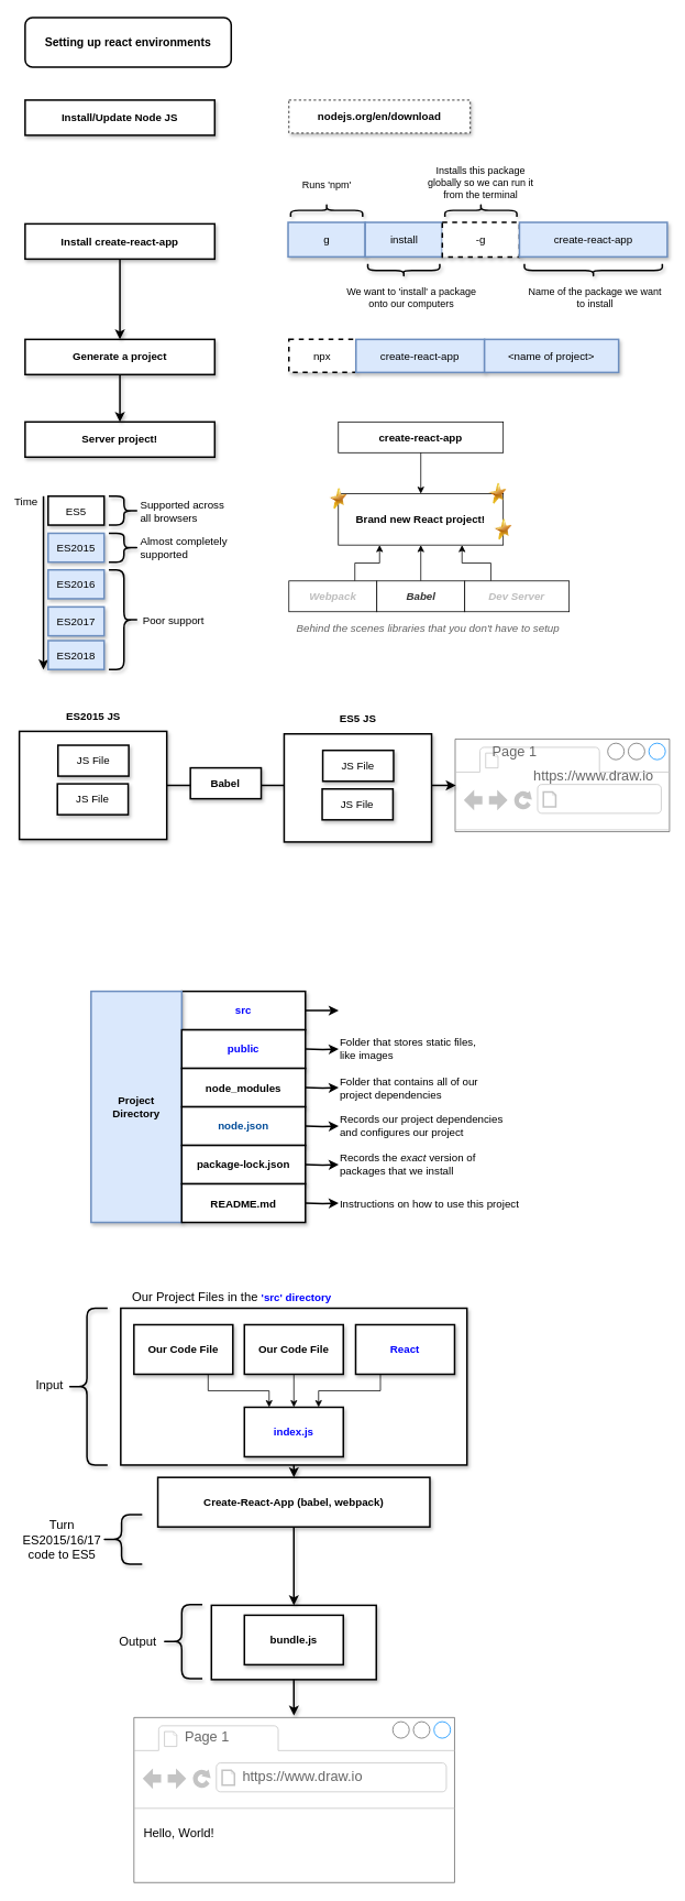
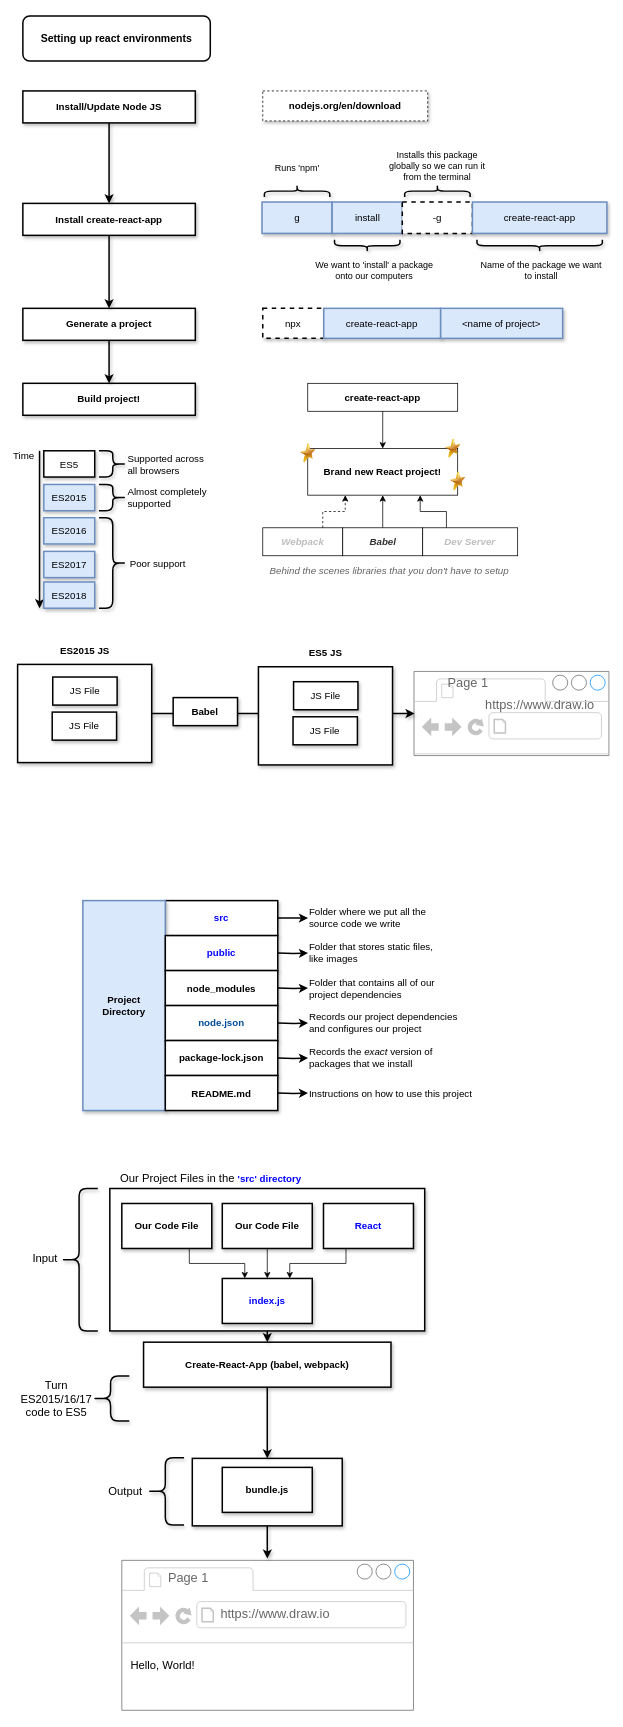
+ <mxCell id="20" style="edgeStyle=orthogonalEdgeStyle;rounded=0;comic=0;html=1;exitX=0.5;exitY=1;entryX=0.5;entryY=0;shadow=1;jettySize=auto;orthogonalLoop=1;strokeWidth=2;fontSize=13;" edge="1" parent="1" source="18" target="19"><mxGeometry relative="1" as="geometry" /></mxCell>
- <mxCell id="23" value="Server project!" style="rounded=0;whiteSpace=wrap;html=1;shadow=1;strokeWidth=2;fontSize=13;align=center;fontStyle=1" vertex="1" parent="1"><mxGeometry x="30" y="509.998" width="230" height="42.632" as="geometry" /></mxCell>
+ <mxCell id="23" value="Build project!" style="rounded=0;whiteSpace=wrap;html=1;shadow=1;strokeWidth=2;fontSize=13;align=center;fontStyle=1" vertex="1" parent="1"><mxGeometry x="30" y="509.998" width="230" height="42.632" as="geometry" /></mxCell>
- <mxCell id="38" style="edgeStyle=orthogonalEdgeStyle;rounded=0;html=1;exitX=0.75;exitY=0;entryX=0.25;entryY=1;jettySize=auto;orthogonalLoop=1;fontSize=33;fontColor=#BDBDBD;" edge="1" parent="31" source="39" target="33"><mxGeometry relative="1" as="geometry" /></mxCell>
+ <mxCell id="38" style="edgeStyle=orthogonalEdgeStyle;rounded=0;html=1;exitX=0.75;exitY=0;entryX=0.25;entryY=1;jettySize=auto;orthogonalLoop=1;fontSize=33;fontColor=#BDBDBD;dashed=1;" edge="1" parent="31" source="39" target="33"><mxGeometry relative="1" as="geometry" /></mxCell>
+ <mxCell id="107" value="Folder where we put all the source code we write" style="text;html=1;strokeColor=none;fillColor=none;align=left;verticalAlign=middle;whiteSpace=wrap;rounded=0;shadow=1;glass=0;comic=0;fontSize=13;" vertex="1" parent="98"><mxGeometry x="300" y="7.778" width="190" height="31.111" as="geometry" /></mxCell>
